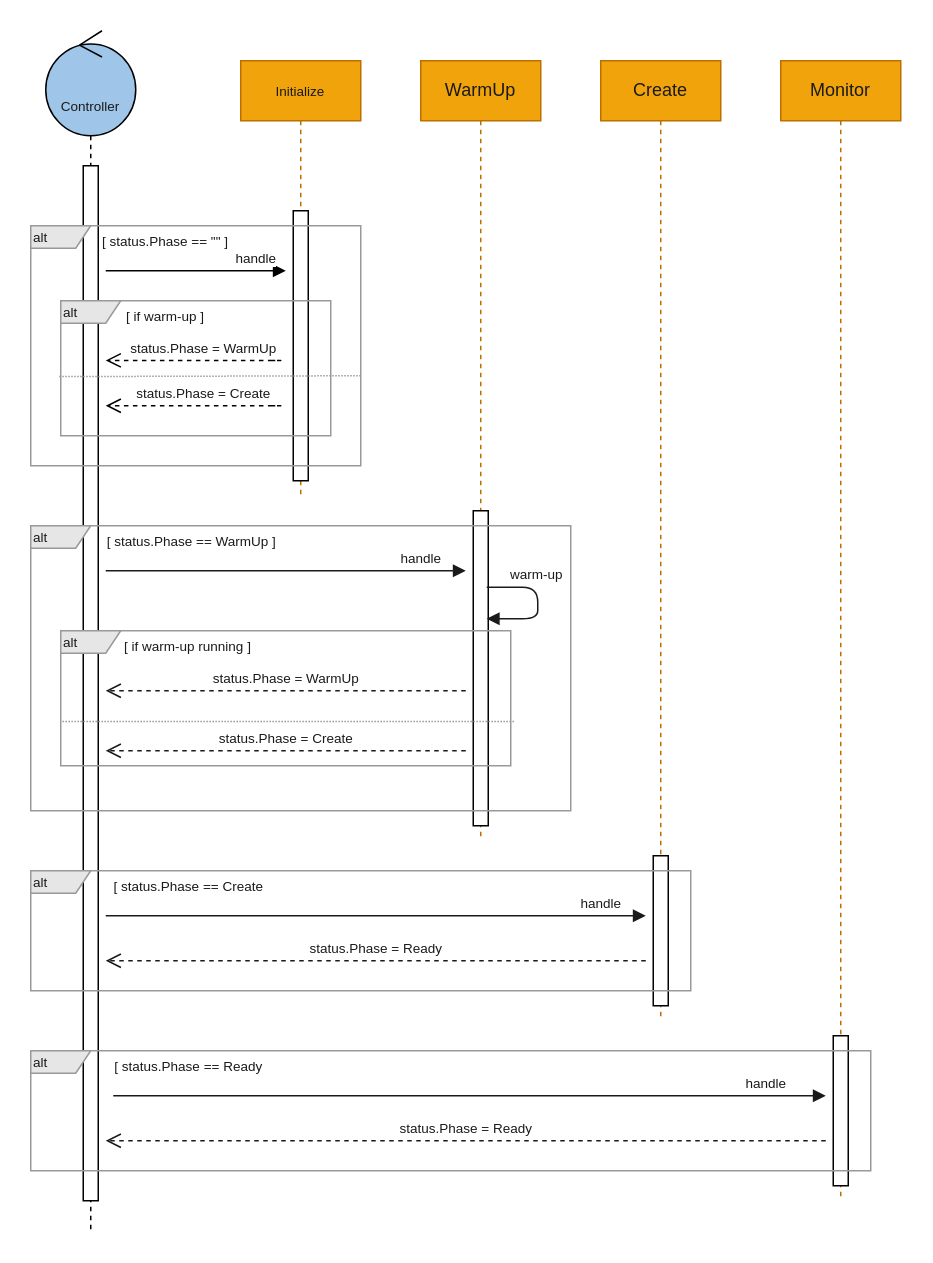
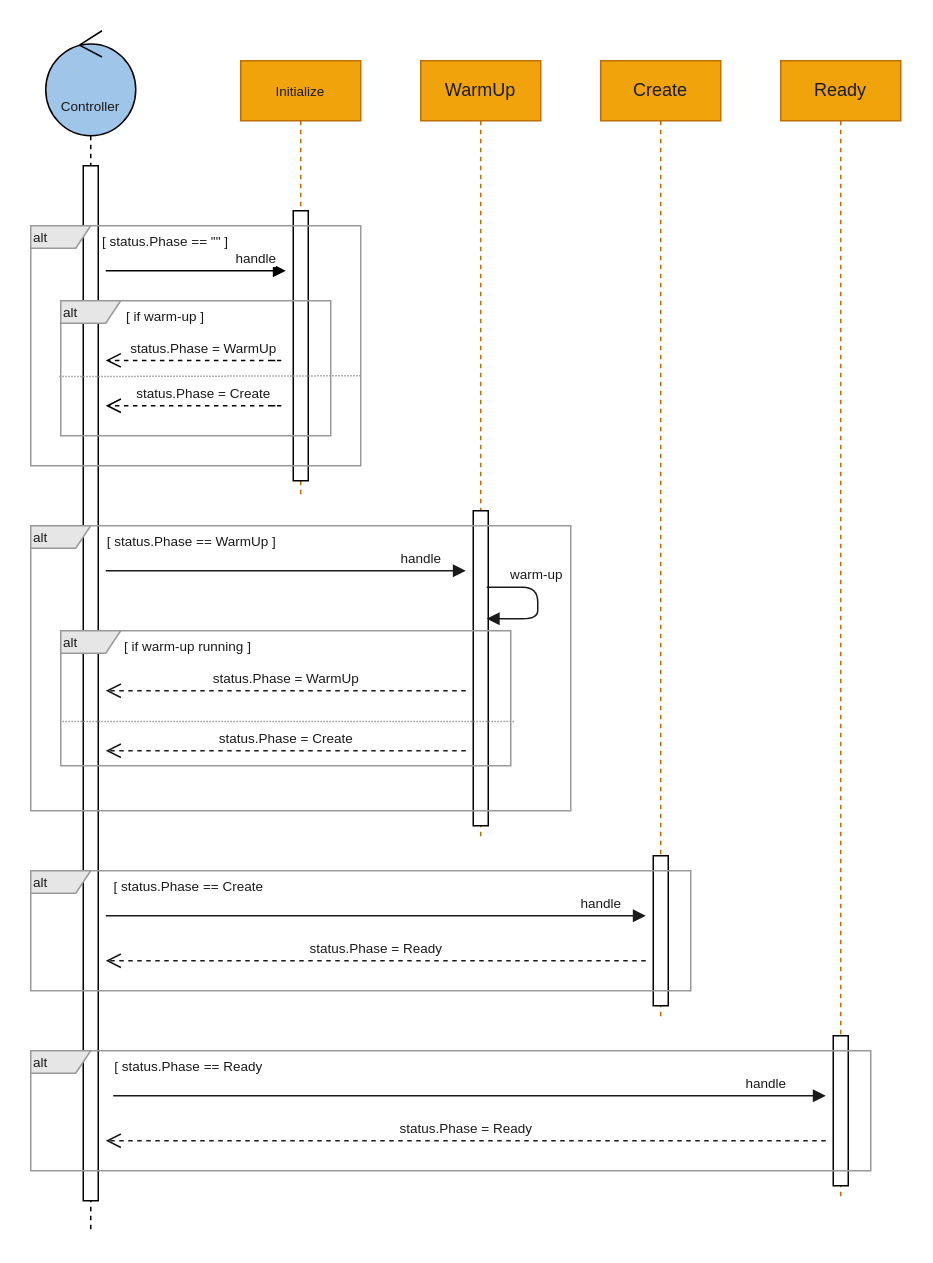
- <mxCell id="29" value="Monitor" style="shape=umlLifeline;perimeter=lifelinePerimeter;whiteSpace=wrap;html=1;container=1;collapsible=0;recursiveResize=0;outlineConnect=0;fillColor=#f0a30a;strokeColor=#BD7000;fontColor=#1A1A1A;" vertex="1" parent="1"><mxGeometry x="520" y="40" width="80" height="760" as="geometry" /></mxCell>
+ <mxCell id="29" value="Ready" style="shape=umlLifeline;perimeter=lifelinePerimeter;whiteSpace=wrap;html=1;container=1;collapsible=0;recursiveResize=0;outlineConnect=0;fillColor=#f0a30a;strokeColor=#BD7000;fontColor=#1A1A1A;" vertex="1" parent="1"><mxGeometry x="520" y="40" width="80" height="760" as="geometry" /></mxCell>
